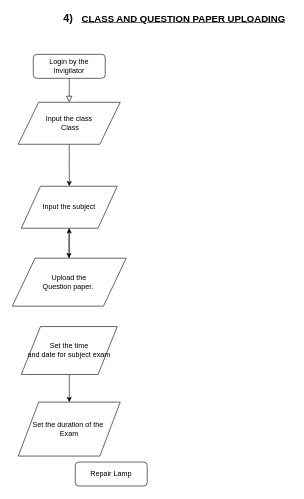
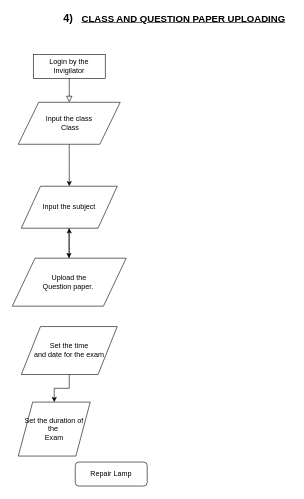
- <mxCell id="3" value="Login by the Invigilator" style="rounded=1;whiteSpace=wrap;html=1;fontSize=12;glass=0;strokeWidth=1;shadow=0;" parent="1" vertex="1"><mxGeometry x="55" y="90" width="120" height="40" as="geometry" /></mxCell>
+ <mxCell id="3" value="Login by the Invigilator" style="whiteSpace=wrap;html=1;fontSize=12;glass=0;strokeWidth=1;shadow=0;rounded=0;" parent="1" vertex="1"><mxGeometry x="55" y="90" width="120" height="40" as="geometry" /></mxCell>
- <mxCell id="13" value="Set the time &lt;br&gt;and date for subject exam" style="shape=parallelogram;perimeter=parallelogramPerimeter;whiteSpace=wrap;html=1;" vertex="1" parent="1"><mxGeometry x="35" y="544" width="160" height="80" as="geometry" /></mxCell>
+ <mxCell id="13" value="Set the time &lt;br&gt;and date for the exam" style="shape=parallelogram;perimeter=parallelogramPerimeter;whiteSpace=wrap;html=1;" vertex="1" parent="1"><mxGeometry x="35" y="544" width="160" height="80" as="geometry" /></mxCell>
- <mxCell id="14" value="Set the duration of the&amp;nbsp;&lt;br&gt;Exam" style="shape=parallelogram;perimeter=parallelogramPerimeter;whiteSpace=wrap;html=1;" vertex="1" parent="1"><mxGeometry x="30" y="670" width="170" height="90" as="geometry" /></mxCell>
+ <mxCell id="14" value="Set the duration of the&amp;nbsp;&lt;br&gt;Exam" style="shape=parallelogram;perimeter=parallelogramPerimeter;whiteSpace=wrap;html=1;" vertex="1" parent="1"><mxGeometry x="30" y="670" width="120" height="90" as="geometry" /></mxCell>
